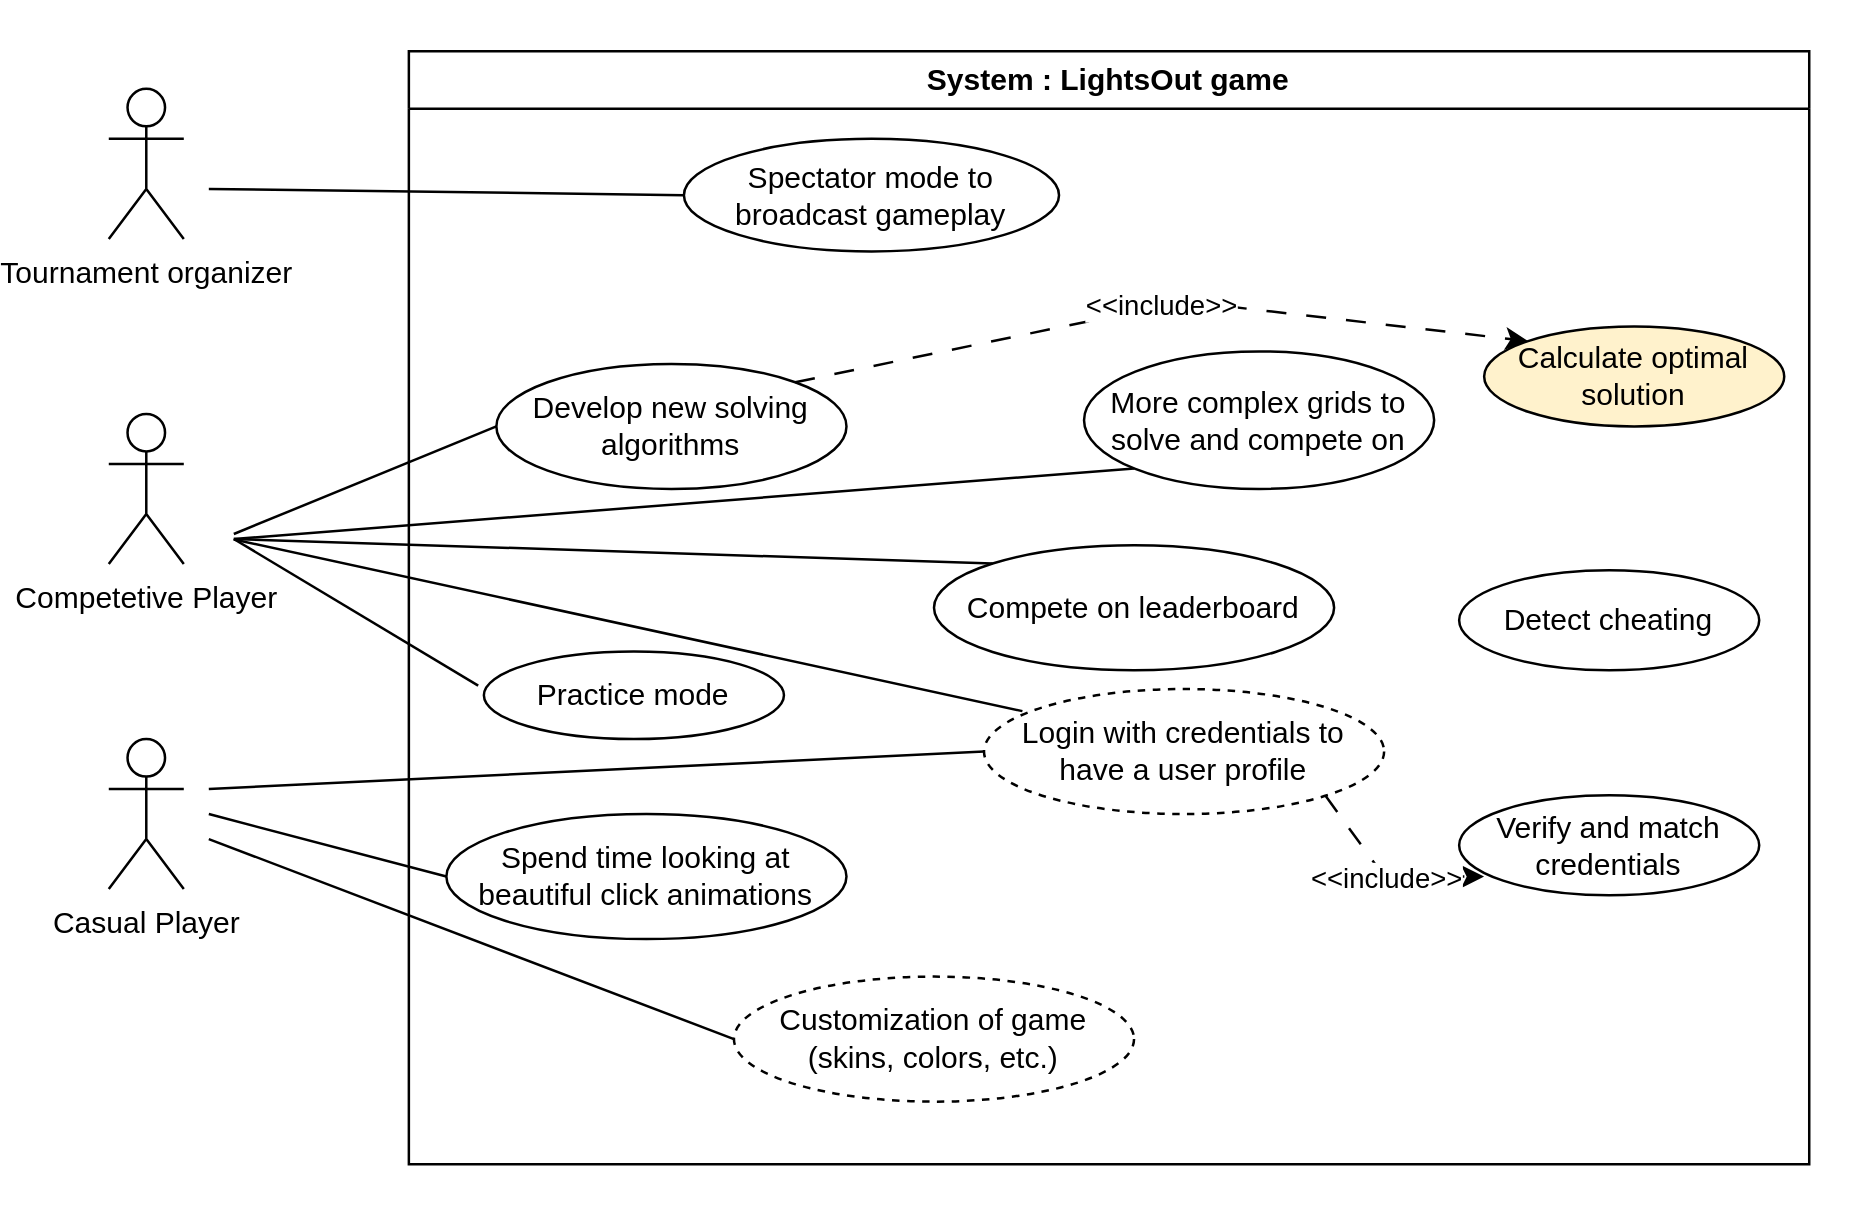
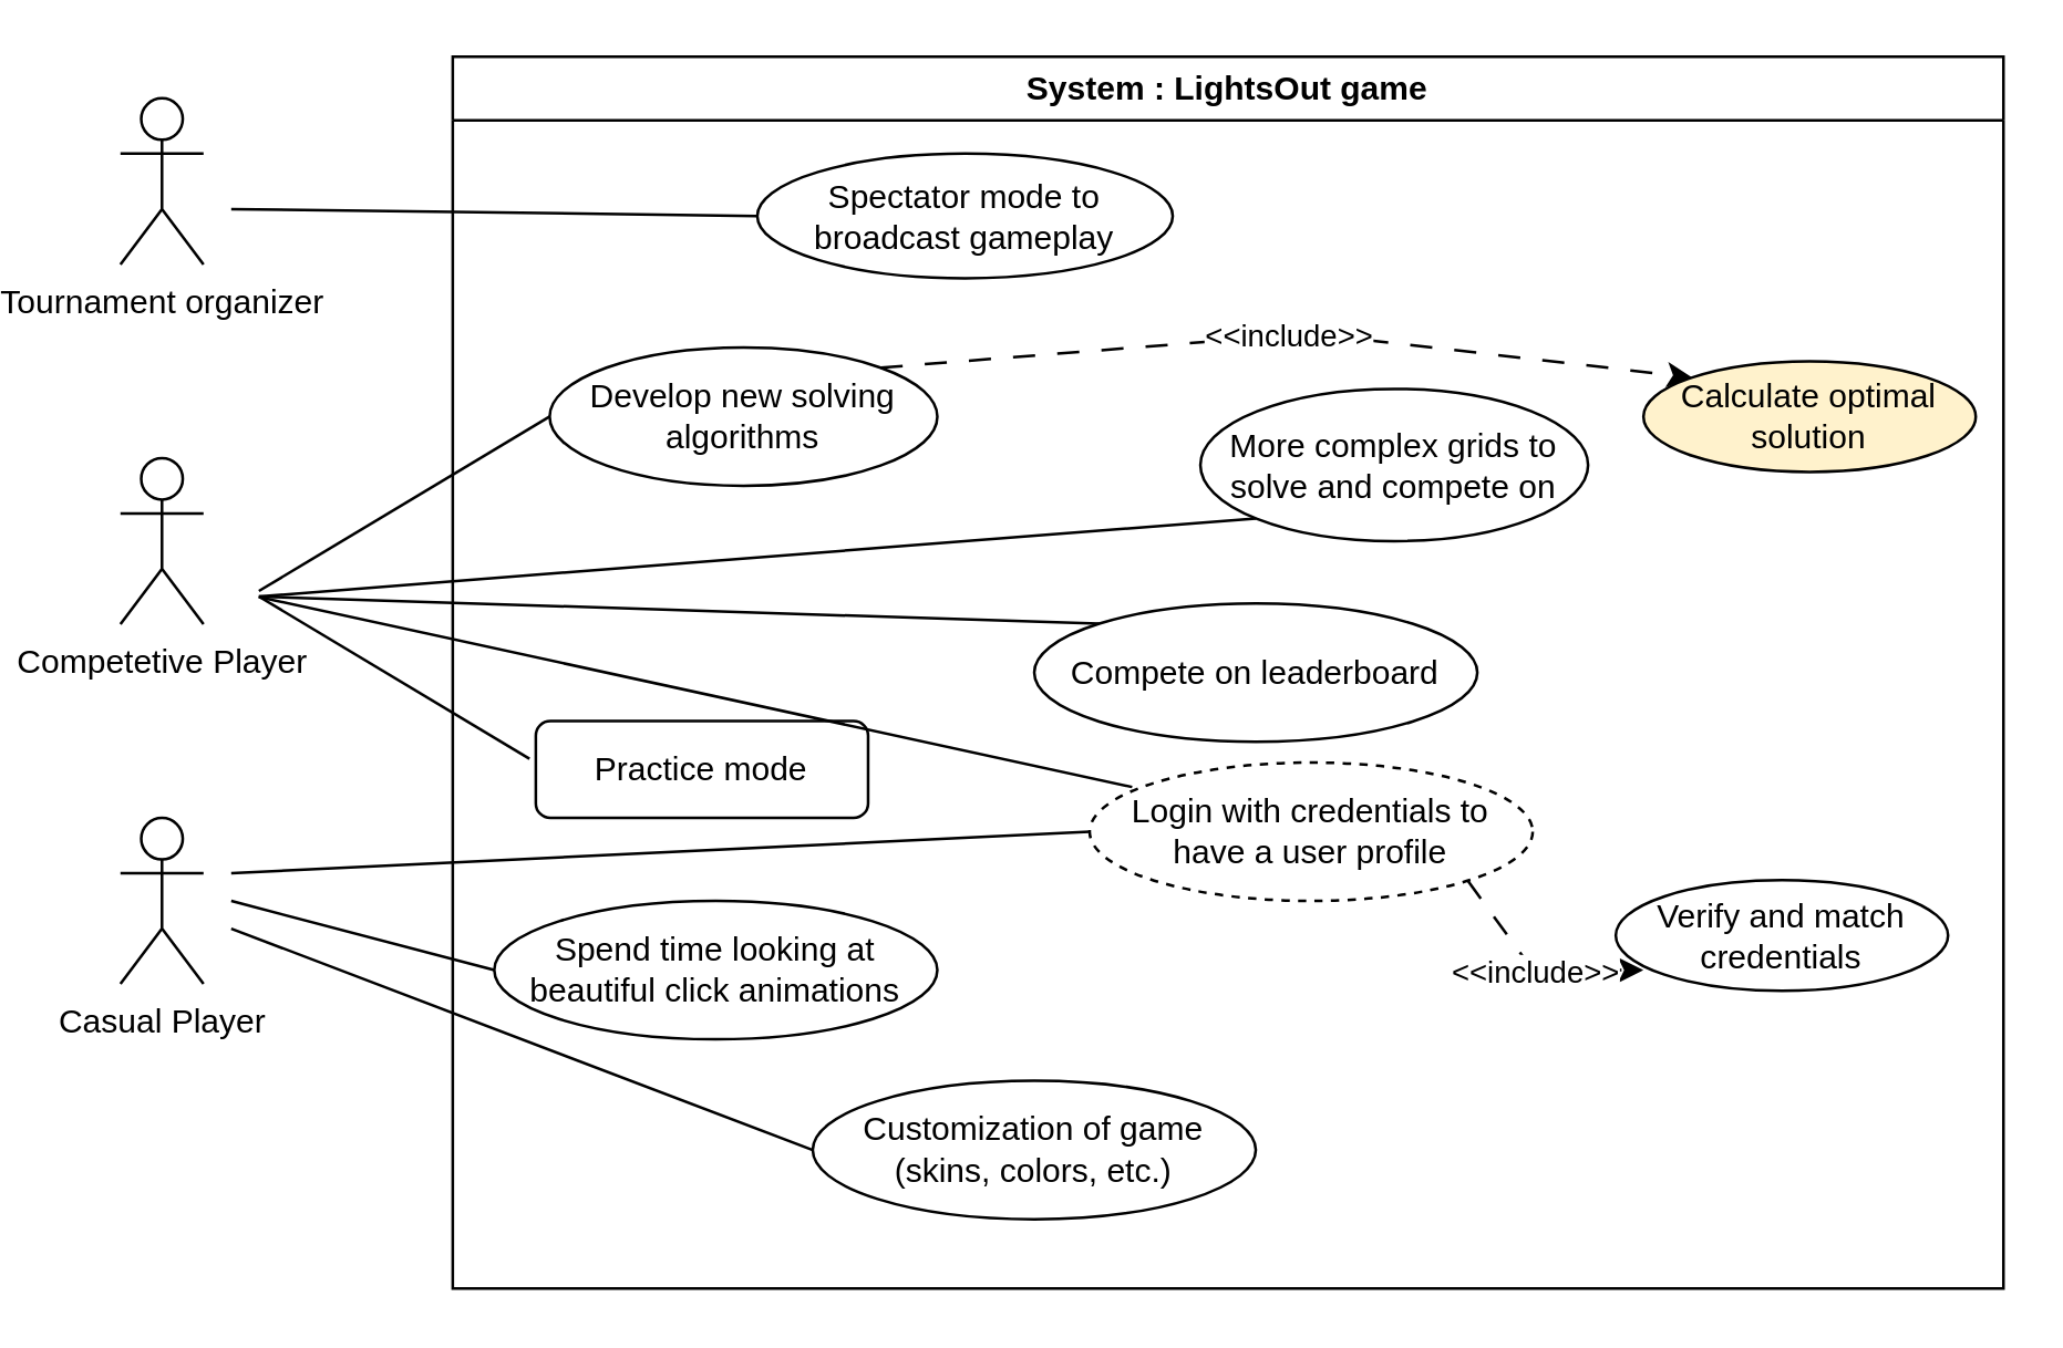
- <mxCell id="6" value="Develop new solving algorithms" style="ellipse;whiteSpace=wrap;html=1;" vertex="1" parent="5"><mxGeometry x="35" y="125" width="140" height="50" as="geometry" /></mxCell>
+ <mxCell id="6" value="Develop new solving algorithms" style="ellipse;whiteSpace=wrap;html=1;" vertex="1" parent="5"><mxGeometry x="35" y="105" width="140" height="50" as="geometry" /></mxCell>
- <mxCell id="15" value="Detect cheating" style="ellipse;whiteSpace=wrap;html=1;" vertex="1" parent="5"><mxGeometry x="420" y="207.5" width="120" height="40" as="geometry" /></mxCell>
- <mxCell id="12" value="Practice mode" style="ellipse;whiteSpace=wrap;html=1;" vertex="1" parent="5"><mxGeometry x="30" y="240" width="120" height="35" as="geometry" /></mxCell>
+ <mxCell id="12" value="Practice mode" style="whiteSpace=wrap;html=1;rounded=1;" vertex="1" parent="5"><mxGeometry x="30" y="240" width="120" height="35" as="geometry" /></mxCell>
- <mxCell id="13" value="Customization of game (skins, colors, etc.)" style="ellipse;whiteSpace=wrap;html=1;dashed=1;" vertex="1" parent="5"><mxGeometry x="130" y="370" width="160" height="50" as="geometry" /></mxCell>
+ <mxCell id="13" value="Customization of game (skins, colors, etc.)" style="ellipse;whiteSpace=wrap;html=1;" vertex="1" parent="5"><mxGeometry x="130" y="370" width="160" height="50" as="geometry" /></mxCell>
